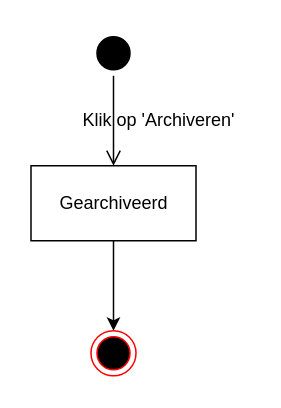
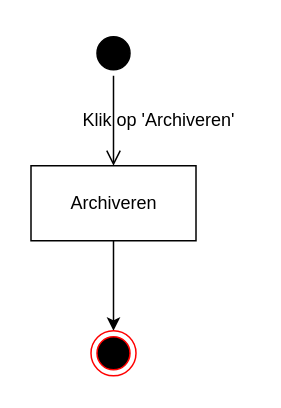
- <mxCell id="5" value="&lt;div&gt;Gearchiveerd&lt;/div&gt;" style="html=1;strokeColor=#000000;" vertex="1" parent="1"><mxGeometry x="20" y="110" width="110" height="50" as="geometry" /></mxCell>
+ <mxCell id="5" value="&lt;div&gt;Archiveren&lt;/div&gt;" style="html=1;strokeColor=#000000;" vertex="1" parent="1"><mxGeometry x="20" y="110" width="110" height="50" as="geometry" /></mxCell>
